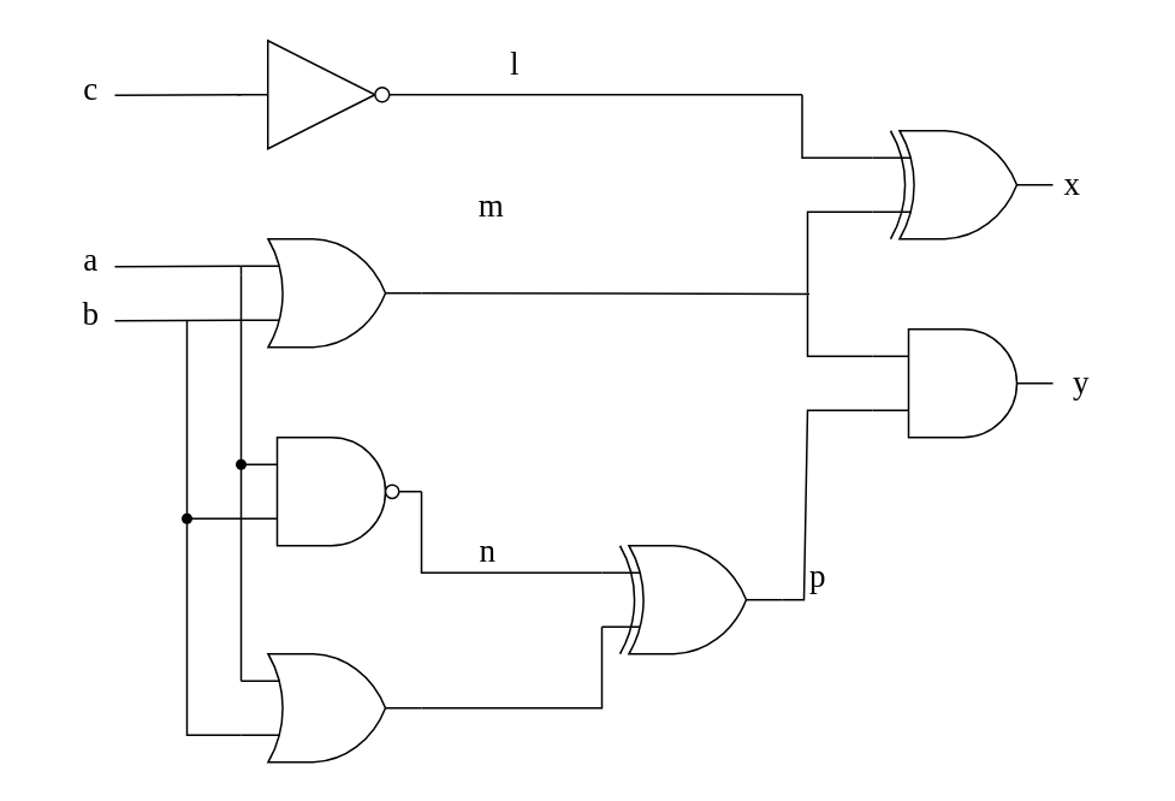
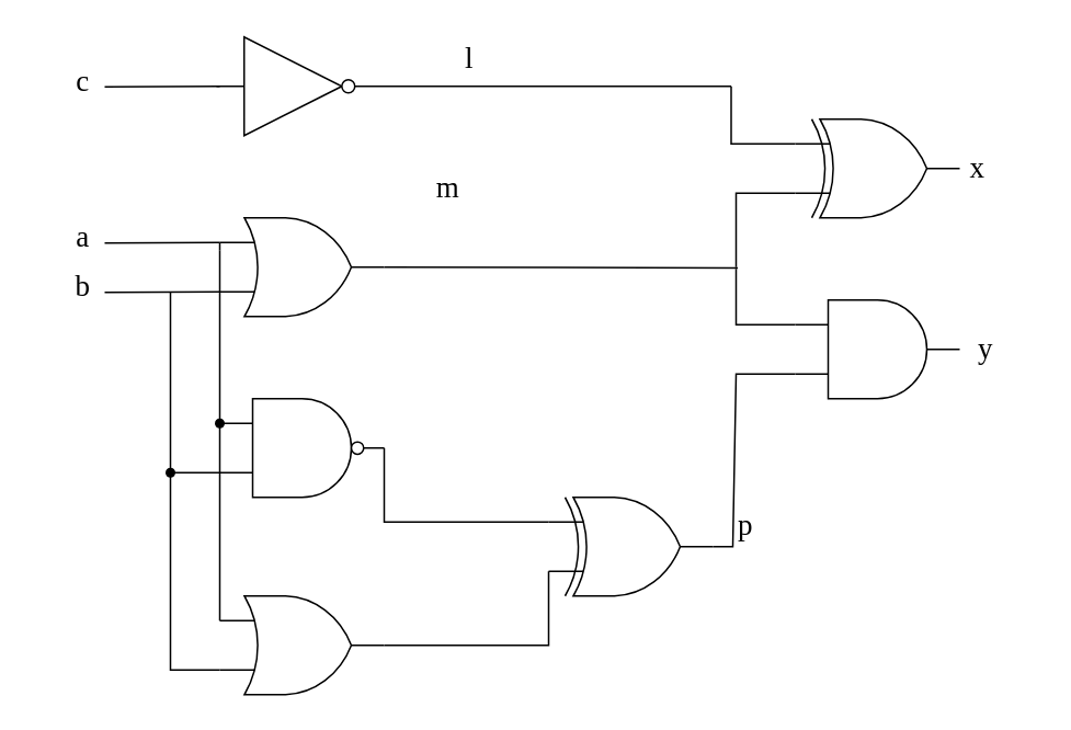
- <mxCell id="36" value="&lt;font style=&quot;font-size: 18px;&quot; face=&quot;Comic Sans MS&quot;&gt;n&lt;/font&gt;" style="text;html=1;strokeColor=none;fillColor=none;align=center;verticalAlign=middle;whiteSpace=wrap;rounded=0;" parent="1" vertex="1"><mxGeometry x="240" y="290" width="60" height="30" as="geometry" /></mxCell>
